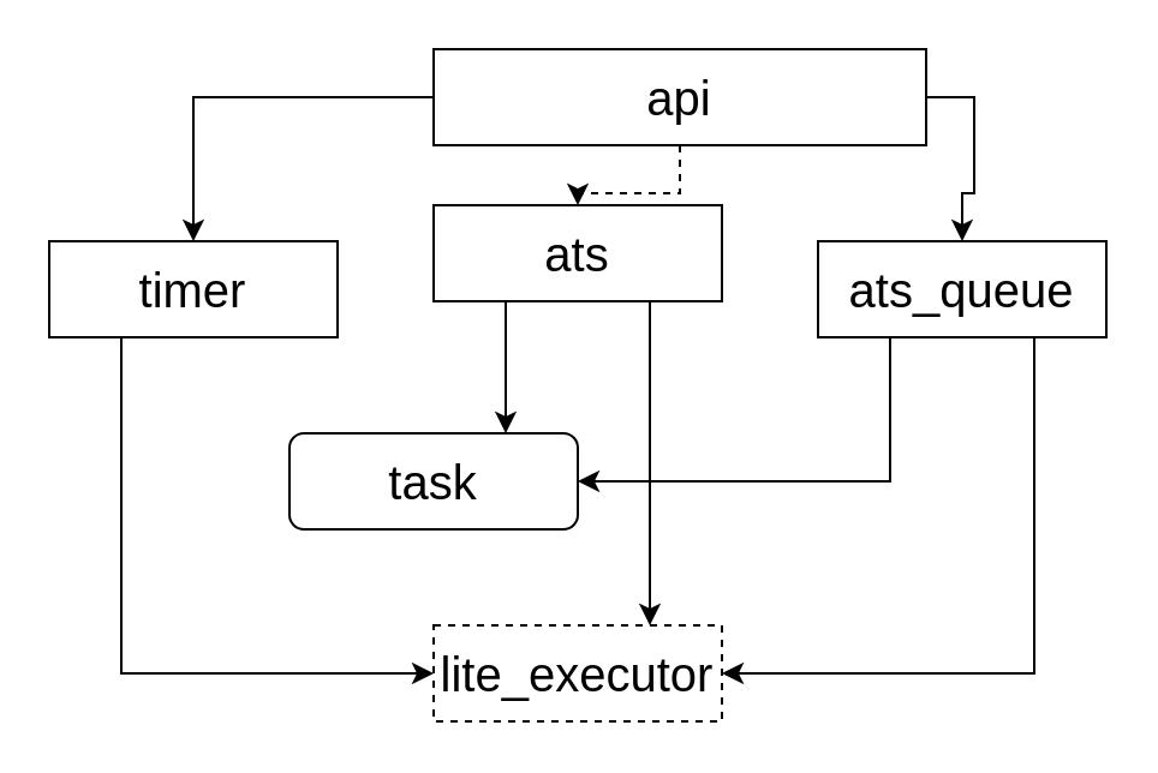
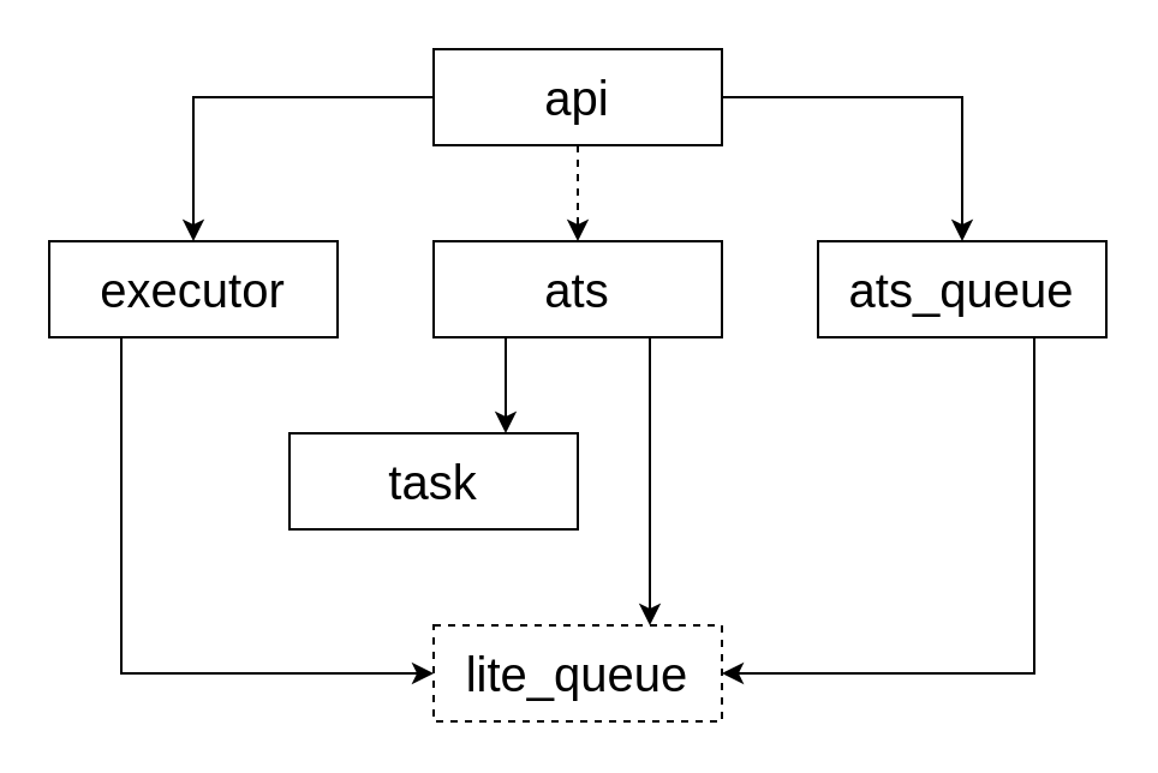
- <mxCell id="5" value="&lt;font style=&quot;font-size: 20px;&quot;&gt;api&lt;/font&gt;" style="rounded=0;whiteSpace=wrap;html=1;" vertex="1" parent="1"><mxGeometry x="180" y="20" width="205" height="40" as="geometry" /></mxCell>
+ <mxCell id="5" value="&lt;font style=&quot;font-size: 20px;&quot;&gt;api&lt;/font&gt;" style="rounded=0;whiteSpace=wrap;html=1;" vertex="1" parent="1"><mxGeometry x="180" y="20" width="120" height="40" as="geometry" /></mxCell>
- <mxCell id="8" value="&lt;font style=&quot;font-size: 20px;&quot;&gt;ats&lt;/font&gt;" style="rounded=0;whiteSpace=wrap;html=1;" vertex="1" parent="1"><mxGeometry x="180" y="85" width="120" height="40" as="geometry" /></mxCell>
+ <mxCell id="8" value="&lt;font style=&quot;font-size: 20px;&quot;&gt;ats&lt;/font&gt;" style="rounded=0;whiteSpace=wrap;html=1;" vertex="1" parent="1"><mxGeometry x="180" y="100" width="120" height="40" as="geometry" /></mxCell>
- <mxCell id="11" value="&lt;font style=&quot;font-size: 20px;&quot;&gt;timer&lt;/font&gt;" style="rounded=0;whiteSpace=wrap;html=1;" vertex="1" parent="1"><mxGeometry x="20" y="100" width="120" height="40" as="geometry" /></mxCell>
+ <mxCell id="11" value="&lt;font style=&quot;font-size: 20px;&quot;&gt;executor&lt;/font&gt;" style="rounded=0;whiteSpace=wrap;html=1;" vertex="1" parent="1"><mxGeometry x="20" y="100" width="120" height="40" as="geometry" /></mxCell>
- <mxCell id="9" value="&lt;font style=&quot;font-size: 20px;&quot;&gt;task&lt;/font&gt;" style="whiteSpace=wrap;html=1;rounded=1;" vertex="1" parent="1"><mxGeometry x="120" y="180" width="120" height="40" as="geometry" /></mxCell>
+ <mxCell id="9" value="&lt;font style=&quot;font-size: 20px;&quot;&gt;task&lt;/font&gt;" style="rounded=0;whiteSpace=wrap;html=1;" vertex="1" parent="1"><mxGeometry x="120" y="180" width="120" height="40" as="geometry" /></mxCell>
- <mxCell id="12" style="edgeStyle=orthogonalEdgeStyle;rounded=0;orthogonalLoop=1;jettySize=auto;html=1;exitX=0.25;exitY=1;exitDx=0;exitDy=0;entryX=1;entryY=0.5;entryDx=0;entryDy=0;" edge="1" parent="1" source="14" target="9"><mxGeometry relative="1" as="geometry" /></mxCell>
- <mxCell id="15" value="&lt;font style=&quot;font-size: 20px;&quot;&gt;lite_executor&lt;/font&gt;" style="rounded=0;whiteSpace=wrap;html=1;dashed=1;" vertex="1" parent="1"><mxGeometry x="180" y="260" width="120" height="40" as="geometry" /></mxCell>
+ <mxCell id="15" value="&lt;font style=&quot;font-size: 20px;&quot;&gt;lite_queue&lt;/font&gt;" style="rounded=0;whiteSpace=wrap;html=1;dashed=1;" vertex="1" parent="1"><mxGeometry x="180" y="260" width="120" height="40" as="geometry" /></mxCell>
